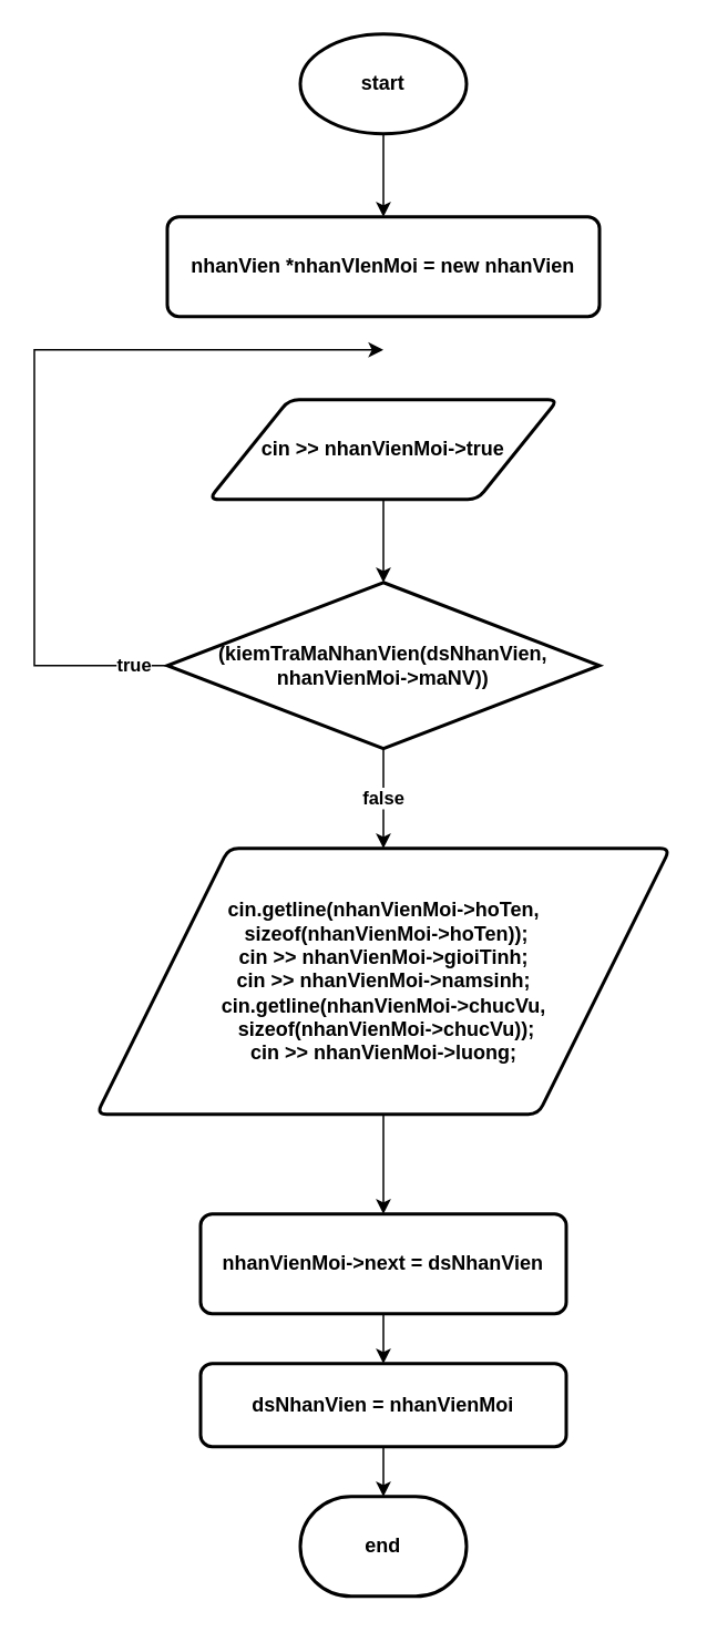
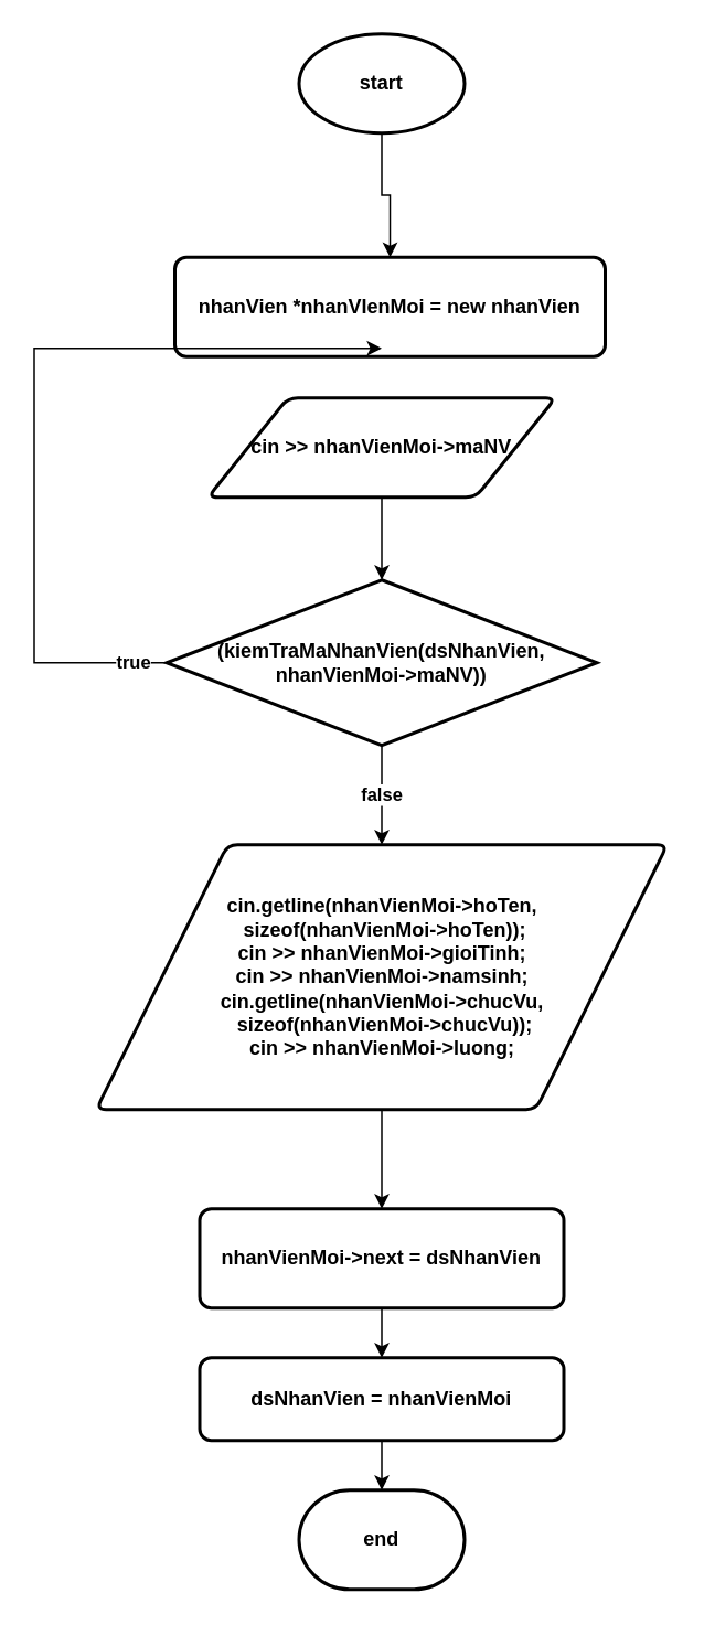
- <mxCell id="4" value="nhanVien *nhanVIenMoi = new nhanVien" style="rounded=1;whiteSpace=wrap;html=1;absoluteArcSize=1;arcSize=14;strokeWidth=2;fontStyle=1" parent="1" vertex="1"><mxGeometry x="100" y="130" width="260" height="60" as="geometry" /></mxCell>
+ <mxCell id="4" value="nhanVien *nhanVIenMoi = new nhanVien" style="rounded=1;whiteSpace=wrap;html=1;absoluteArcSize=1;arcSize=14;strokeWidth=2;fontStyle=1" parent="1" vertex="1"><mxGeometry x="105" y="155" width="260" height="60" as="geometry" /></mxCell>
- <mxCell id="6" value="cin &amp;gt;&amp;gt; nhanVienMoi-&amp;gt;true" style="shape=parallelogram;html=1;strokeWidth=2;perimeter=parallelogramPerimeter;whiteSpace=wrap;rounded=1;arcSize=12;size=0.23;fontStyle=1" parent="1" vertex="1"><mxGeometry x="125" y="240" width="210" height="60" as="geometry" /></mxCell>
+ <mxCell id="6" value="cin &amp;gt;&amp;gt; nhanVienMoi-&amp;gt;maNV" style="shape=parallelogram;html=1;strokeWidth=2;perimeter=parallelogramPerimeter;whiteSpace=wrap;rounded=1;arcSize=12;size=0.23;fontStyle=1" parent="1" vertex="1"><mxGeometry x="125" y="240" width="210" height="60" as="geometry" /></mxCell>
